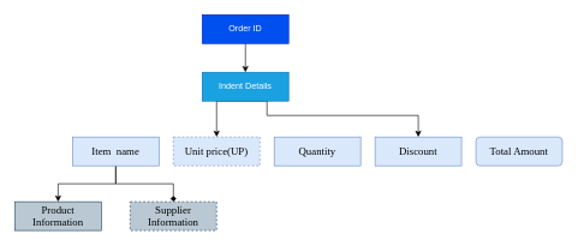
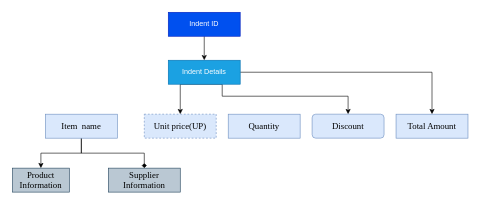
- <mxCell id="3" value="Order ID" style="rounded=0;whiteSpace=wrap;html=1;fillColor=#0050ef;strokeColor=#001DBC;fontColor=#ffffff;" vertex="1" parent="1"><mxGeometry x="280" y="20" width="120" height="40" as="geometry" /></mxCell>
+ <mxCell id="3" value="Indent ID" style="rounded=0;whiteSpace=wrap;html=1;fillColor=#0050ef;strokeColor=#001DBC;fontColor=#ffffff;" vertex="1" parent="1"><mxGeometry x="280" y="20" width="120" height="40" as="geometry" /></mxCell>
+ <mxCell id="6" style="edgeStyle=orthogonalEdgeStyle;rounded=0;orthogonalLoop=1;jettySize=auto;html=1;exitX=1;exitY=0.5;exitDx=0;exitDy=0;" edge="1" parent="1" source="7" target="14"><mxGeometry relative="1" as="geometry"><Array as="points"><mxPoint x="720" y="120" /></Array></mxGeometry></mxCell>
- <mxCell id="10" value="&lt;span style=&quot;font-size: 11.0pt ; line-height: 107% ; font-family: &amp;#34;times new roman&amp;#34; , serif&quot;&gt;Item &amp;nbsp;name&lt;/span&gt;" style="rounded=0;whiteSpace=wrap;html=1;fillColor=#dae8fc;strokeColor=#6c8ebf;" vertex="1" parent="1"><mxGeometry x="100" y="190" width="120" height="40" as="geometry" /></mxCell>
+ <mxCell id="10" value="&lt;span style=&quot;font-size: 11.0pt ; line-height: 107% ; font-family: &amp;#34;times new roman&amp;#34; , serif&quot;&gt;Item &amp;nbsp;name&lt;/span&gt;" style="rounded=0;whiteSpace=wrap;html=1;fillColor=#dae8fc;strokeColor=#6c8ebf;" vertex="1" parent="1"><mxGeometry x="75" y="190" width="120" height="40" as="geometry" /></mxCell>
- <mxCell id="13" value="&lt;span style=&quot;font-size: 11.0pt ; line-height: 107% ; font-family: &amp;#34;times new roman&amp;#34; , serif&quot;&gt;Discount&lt;/span&gt;" style="rounded=0;whiteSpace=wrap;html=1;fillColor=#dae8fc;strokeColor=#6c8ebf;" vertex="1" parent="1"><mxGeometry x="520" y="190" width="120" height="40" as="geometry" /></mxCell>
+ <mxCell id="13" value="&lt;span style=&quot;font-size: 11.0pt ; line-height: 107% ; font-family: &amp;#34;times new roman&amp;#34; , serif&quot;&gt;Discount&lt;/span&gt;" style="whiteSpace=wrap;html=1;fillColor=#dae8fc;strokeColor=#6c8ebf;rounded=1;" vertex="1" parent="1"><mxGeometry x="520" y="190" width="120" height="40" as="geometry" /></mxCell>
- <mxCell id="14" value="&lt;span style=&quot;font-size: 11.0pt ; line-height: 107% ; font-family: &amp;#34;times new roman&amp;#34; , serif&quot;&gt;Total Amount&lt;/span&gt;" style="whiteSpace=wrap;html=1;fillColor=#dae8fc;strokeColor=#6c8ebf;rounded=1;" vertex="1" parent="1"><mxGeometry x="660" y="190" width="120" height="40" as="geometry" /></mxCell>
+ <mxCell id="14" value="&lt;span style=&quot;font-size: 11.0pt ; line-height: 107% ; font-family: &amp;#34;times new roman&amp;#34; , serif&quot;&gt;Total Amount&lt;/span&gt;" style="rounded=0;whiteSpace=wrap;html=1;fillColor=#dae8fc;strokeColor=#6c8ebf;" vertex="1" parent="1"><mxGeometry x="660" y="190" width="120" height="40" as="geometry" /></mxCell>
- <mxCell id="15" value="&lt;span style=&quot;font-size: 11.0pt ; line-height: 107% ; font-family: &amp;#34;times new roman&amp;#34; , serif&quot;&gt;Product Information&lt;/span&gt;" style="rounded=0;whiteSpace=wrap;html=1;fillColor=#bac8d3;strokeColor=#23445d;" vertex="1" parent="1"><mxGeometry y="280" width="120" height="40" as="geometry" x="20" /></mxCell>
+ <mxCell id="15" value="&lt;span style=&quot;font-size: 11.0pt ; line-height: 107% ; font-family: &amp;#34;times new roman&amp;#34; , serif&quot;&gt;Product Information&lt;/span&gt;" style="rounded=0;whiteSpace=wrap;html=1;fillColor=#bac8d3;strokeColor=#23445d;" vertex="1" parent="1"><mxGeometry x="20" y="280" width="95" height="40" as="geometry" /></mxCell>
- <mxCell id="16" value="&lt;span style=&quot;font-size: 11.0pt ; line-height: 107% ; font-family: &amp;#34;times new roman&amp;#34; , serif&quot;&gt;Supplier Information&lt;/span&gt;" style="rounded=0;whiteSpace=wrap;html=1;fillColor=#bac8d3;strokeColor=#23445d;dashed=1;" vertex="1" parent="1"><mxGeometry x="180" y="280" width="120" height="40" as="geometry" /></mxCell>
+ <mxCell id="16" value="&lt;span style=&quot;font-size: 11.0pt ; line-height: 107% ; font-family: &amp;#34;times new roman&amp;#34; , serif&quot;&gt;Supplier Information&lt;/span&gt;" style="rounded=0;whiteSpace=wrap;html=1;fillColor=#bac8d3;strokeColor=#23445d;" vertex="1" parent="1"><mxGeometry x="180" y="280" width="120" height="40" as="geometry" /></mxCell>
